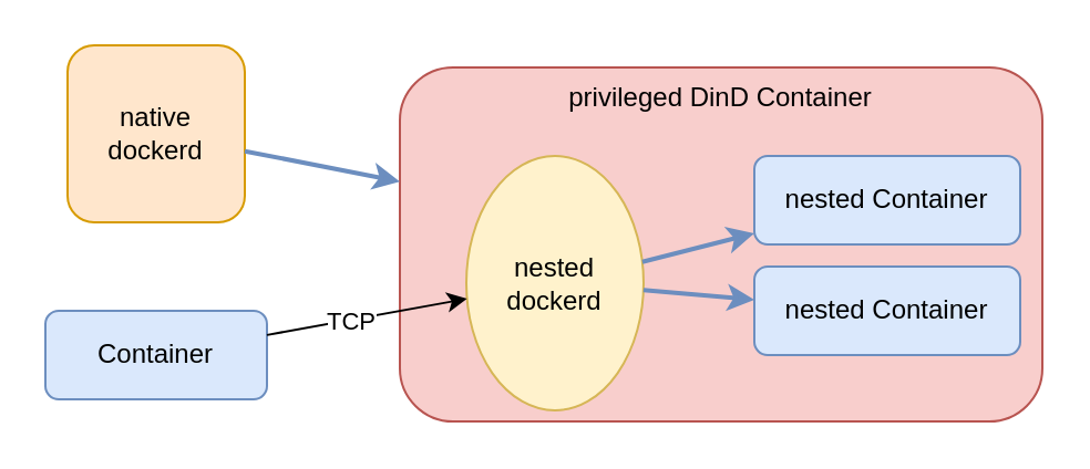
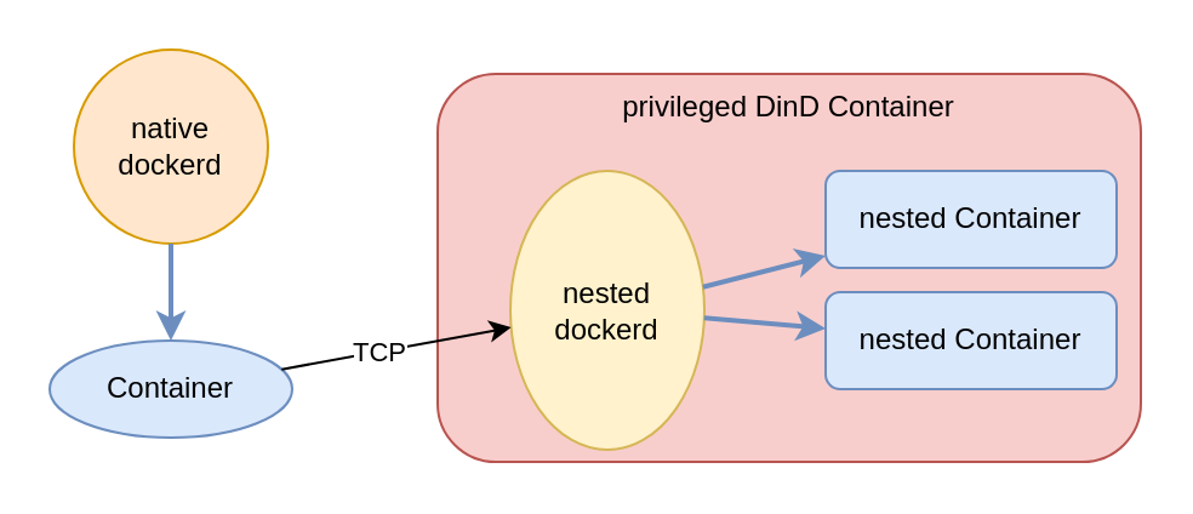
- <mxCell id="11" value="native dockerd" style="whiteSpace=wrap;html=1;aspect=fixed;fillColor=#ffe6cc;strokeColor=#d79b00;rounded=1;" vertex="1" parent="1"><mxGeometry x="30" y="20" width="80" height="80" as="geometry" /></mxCell>
+ <mxCell id="11" value="native dockerd" style="ellipse;whiteSpace=wrap;html=1;aspect=fixed;fillColor=#ffe6cc;strokeColor=#d79b00;" vertex="1" parent="1"><mxGeometry x="30" y="20" width="80" height="80" as="geometry" /></mxCell>
- <mxCell id="12" value="" style="endArrow=classic;html=1;strokeWidth=2;fillColor=#dae8fc;strokeColor=#6c8ebf;" edge="1" parent="1" source="11" target="3"><mxGeometry width="50" height="50" relative="1" as="geometry"><mxPoint x="-50" y="30" as="sourcePoint" /><mxPoint x="0" y="-20" as="targetPoint" /></mxGeometry></mxCell>
+ <mxCell id="12" value="" style="endArrow=classic;html=1;strokeWidth=2;fillColor=#dae8fc;strokeColor=#6c8ebf;" edge="1" parent="1" source="11" target="2"><mxGeometry width="50" height="50" relative="1" as="geometry"><mxPoint x="-50" y="30" as="sourcePoint" /><mxPoint x="0" y="-20" as="targetPoint" /></mxGeometry></mxCell>
- <mxCell id="2" value="Container" style="rounded=1;whiteSpace=wrap;html=1;fillColor=#dae8fc;strokeColor=#6c8ebf;" vertex="1" parent="1"><mxGeometry x="20" y="140" width="100" height="40" as="geometry" /></mxCell>
+ <mxCell id="2" value="Container" style="ellipse;whiteSpace=wrap;html=1;fillColor=#dae8fc;strokeColor=#6c8ebf;" vertex="1" parent="1"><mxGeometry x="20" y="140" width="100" height="40" as="geometry" /></mxCell>
